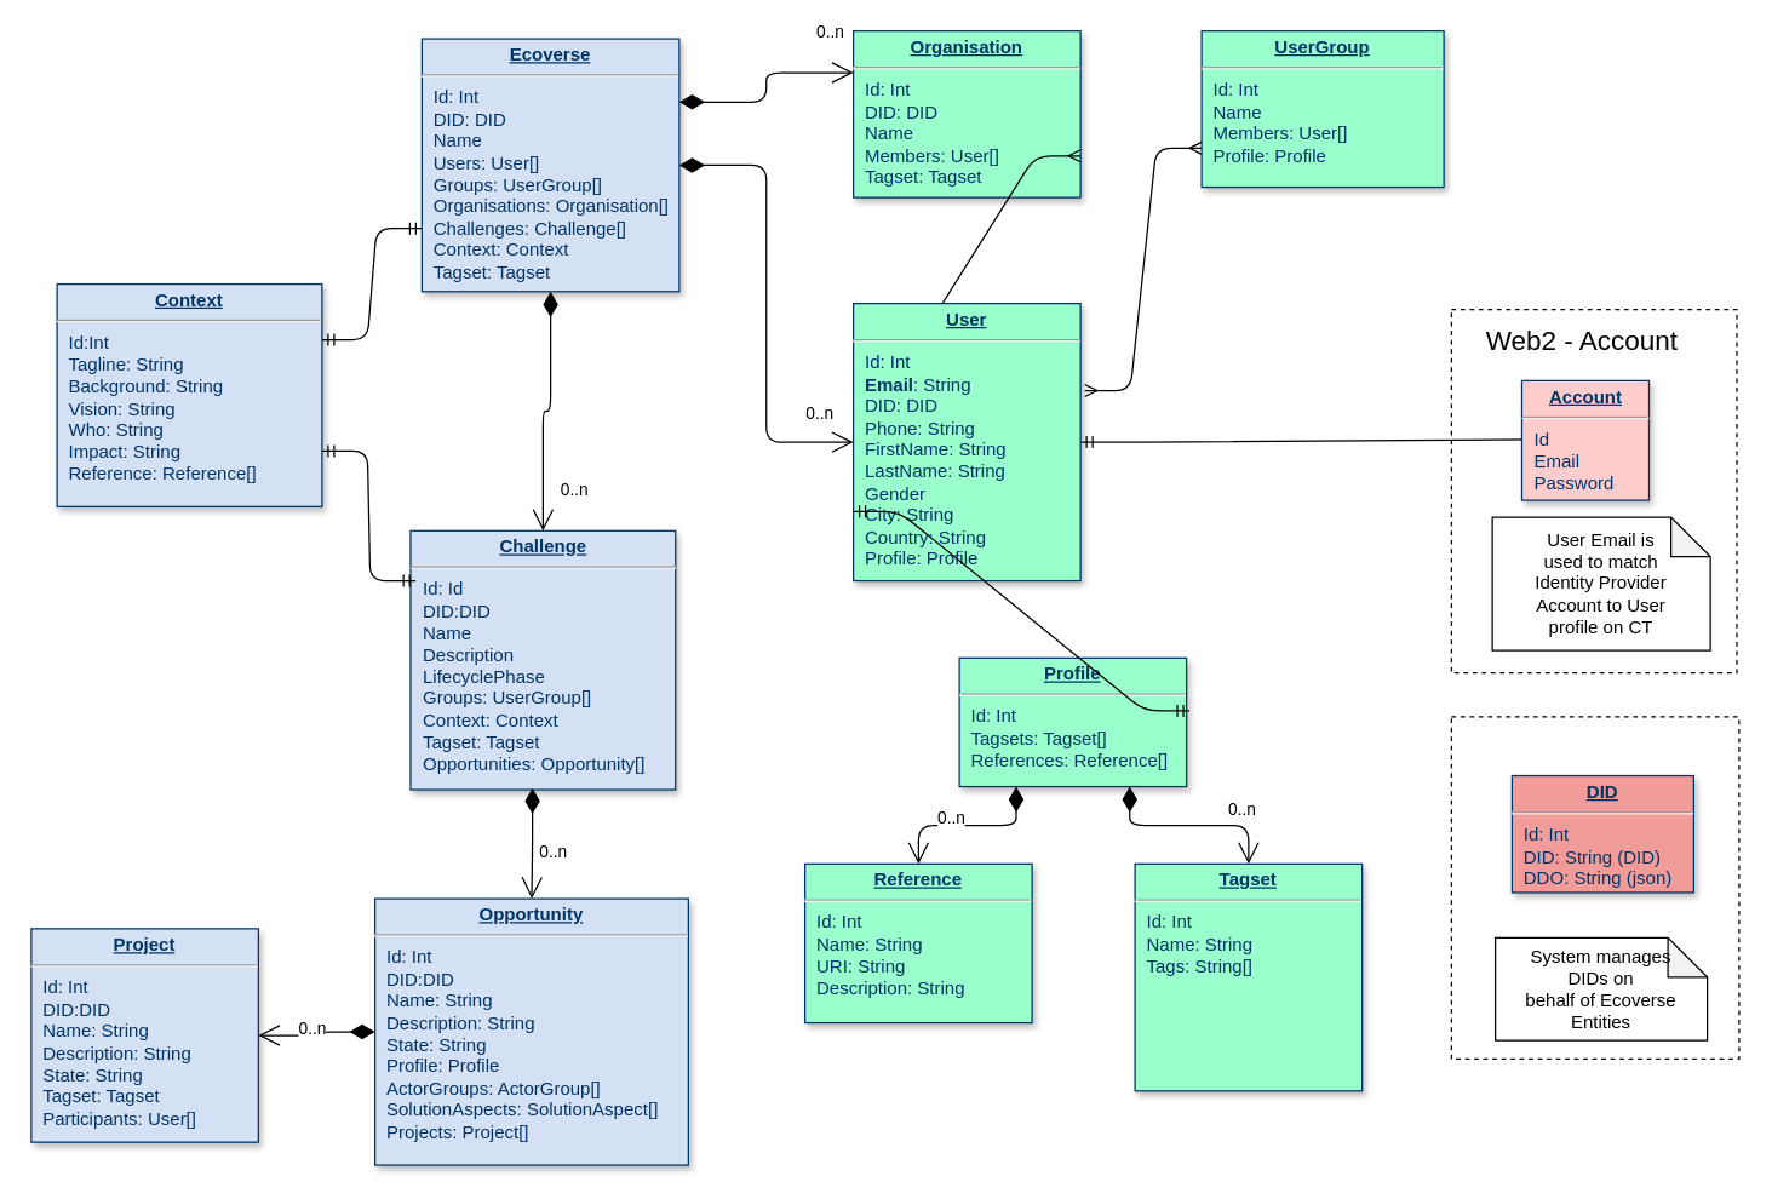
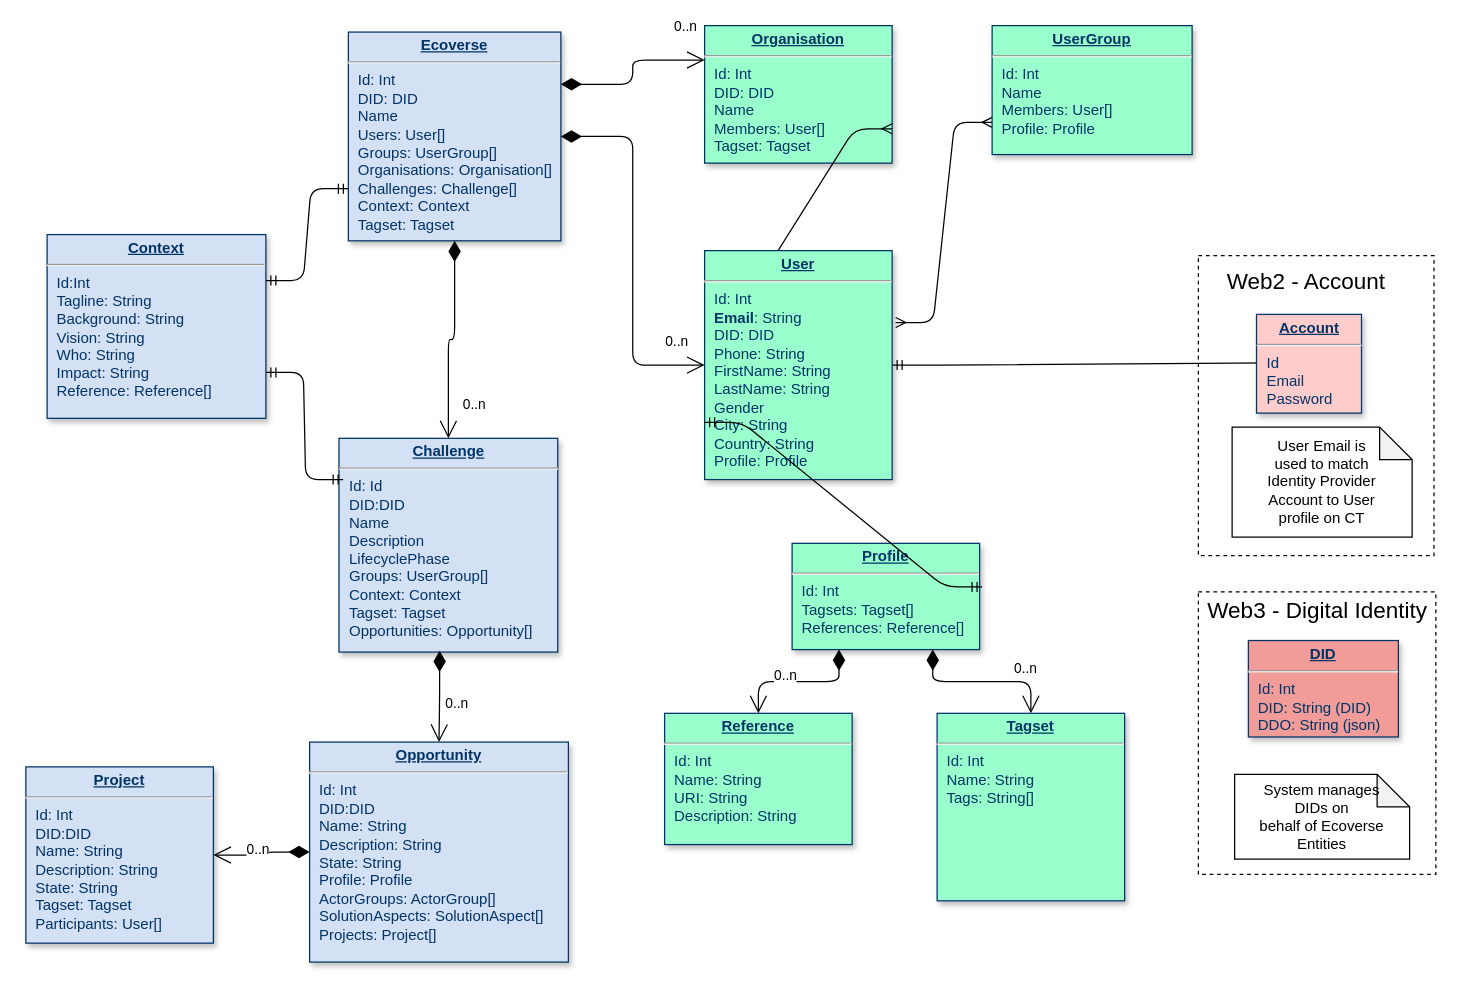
+ <mxCell id="28" value="&lt;font style=&quot;font-size: 18px&quot;&gt;Web3 - Digital Identity&lt;/font&gt;" style="text;html=1;strokeColor=none;fillColor=none;align=center;verticalAlign=middle;whiteSpace=wrap;rounded=0;" vertex="1" parent="1"><mxGeometry x="959.5" y="477.84" width="187" height="20" as="geometry" /></mxCell>
